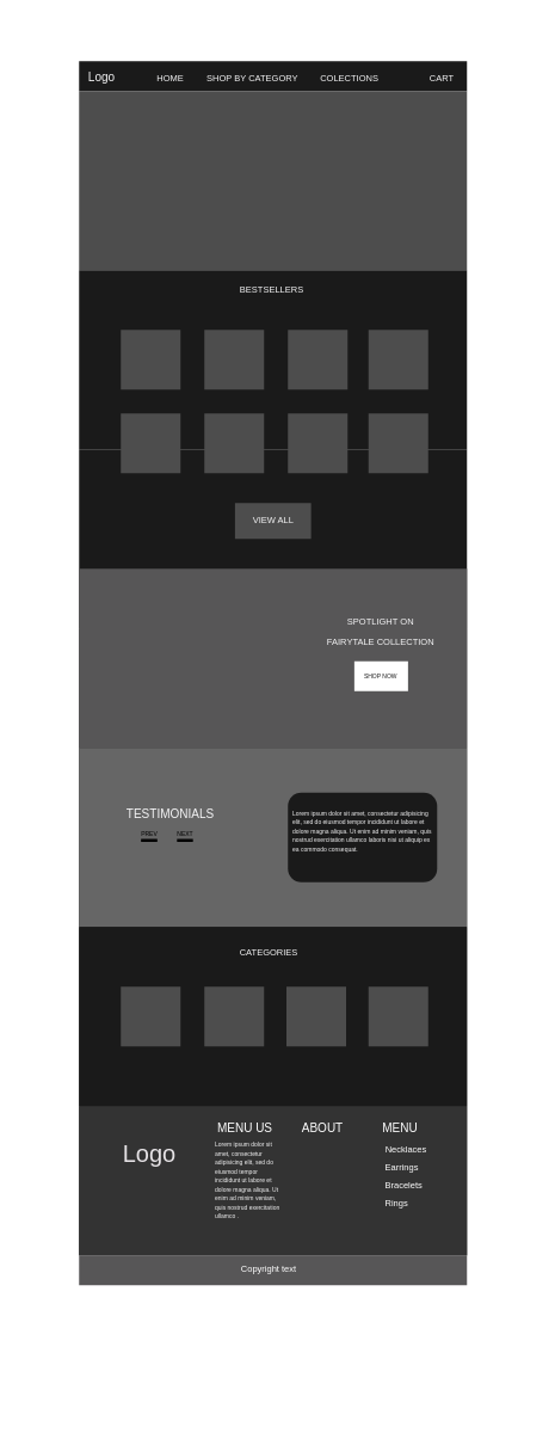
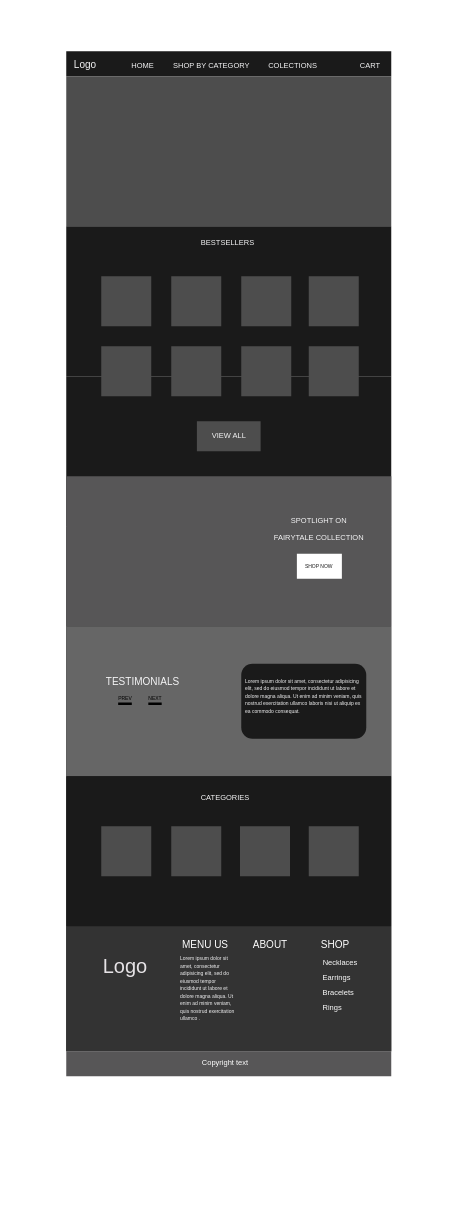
- <mxCell id="45" value="&lt;font color=&quot;#ffffff&quot; style=&quot;font-size: 4px;&quot;&gt;MENU&lt;br&gt;&lt;/font&gt;" style="text;html=1;align=center;verticalAlign=middle;whiteSpace=wrap;rounded=0;" vertex="1" parent="1"><mxGeometry x="103.75" y="360" width="60" height="30" as="geometry" /></mxCell>
+ <mxCell id="45" value="&lt;font color=&quot;#ffffff&quot; style=&quot;font-size: 4px;&quot;&gt;SHOP&lt;br&gt;&lt;/font&gt;" style="text;html=1;align=center;verticalAlign=middle;whiteSpace=wrap;rounded=0;" vertex="1" parent="1"><mxGeometry x="103.75" y="360" width="60" height="30" as="geometry" /></mxCell>
